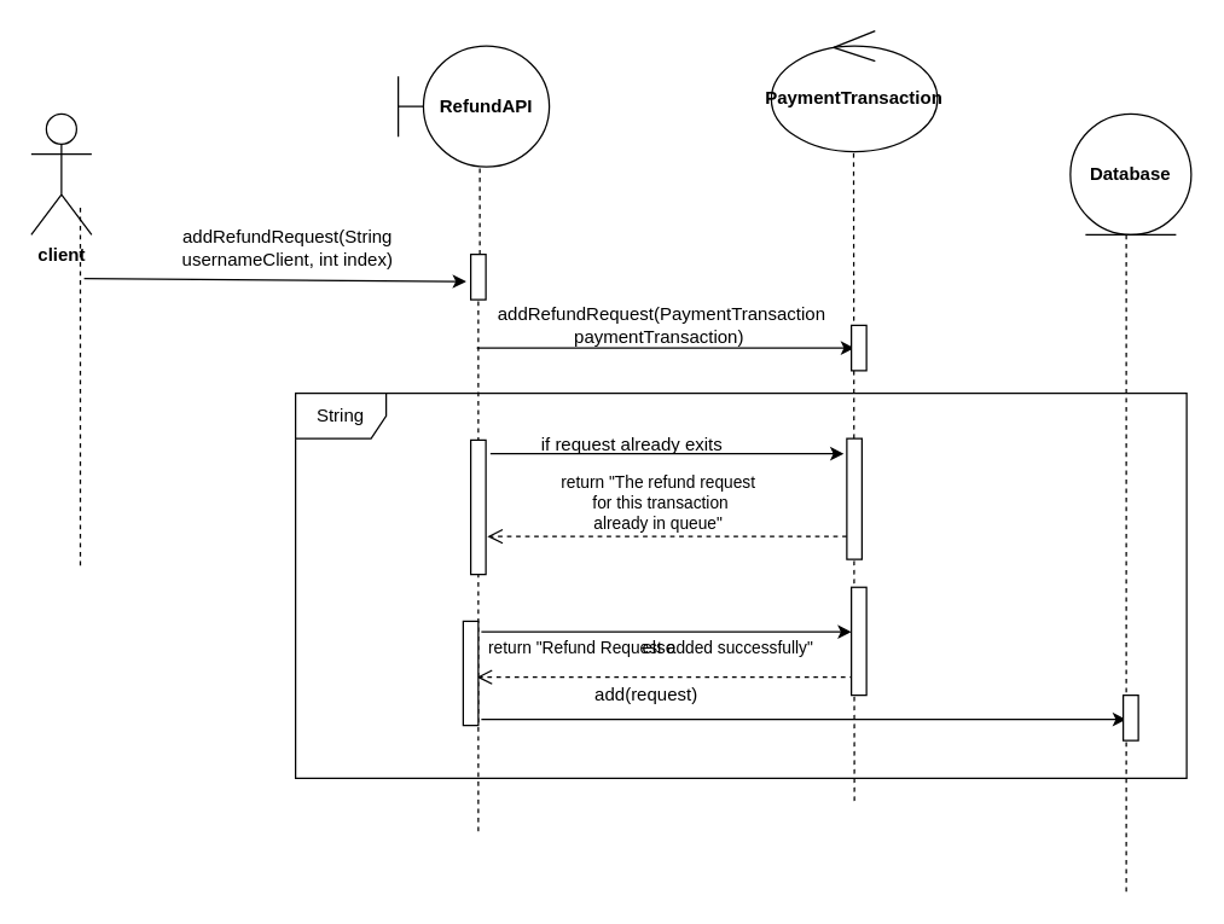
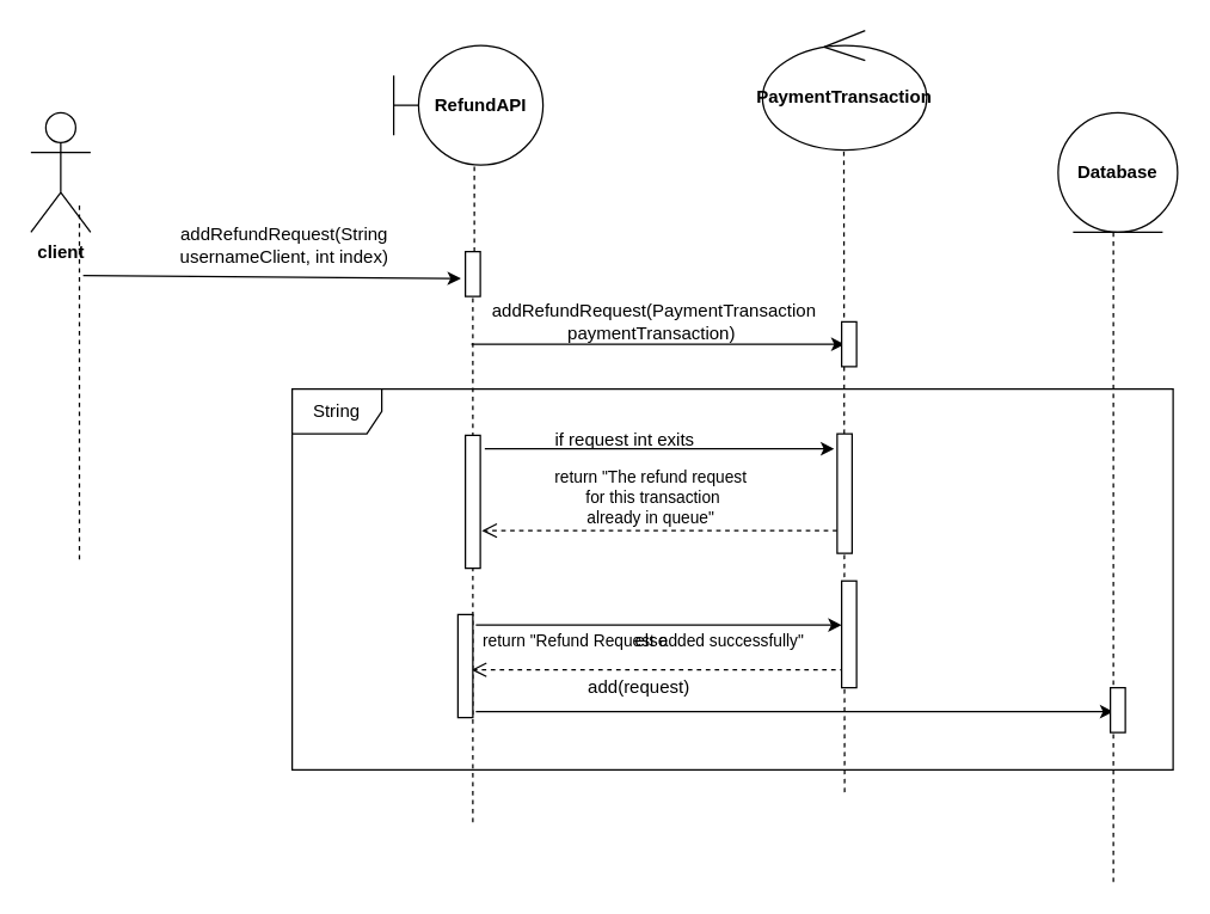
- <mxCell id="22" value="if request already exits" style="text;html=1;strokeColor=none;fillColor=none;align=center;verticalAlign=middle;whiteSpace=wrap;rounded=0;" vertex="1" parent="1"><mxGeometry x="318" y="285" width="200" height="17" as="geometry" /></mxCell>
+ <mxCell id="22" value="if request int exits" style="text;html=1;strokeColor=none;fillColor=none;align=center;verticalAlign=middle;whiteSpace=wrap;rounded=0;" vertex="1" parent="1"><mxGeometry x="318" y="285" width="200" height="17" as="geometry" /></mxCell>
